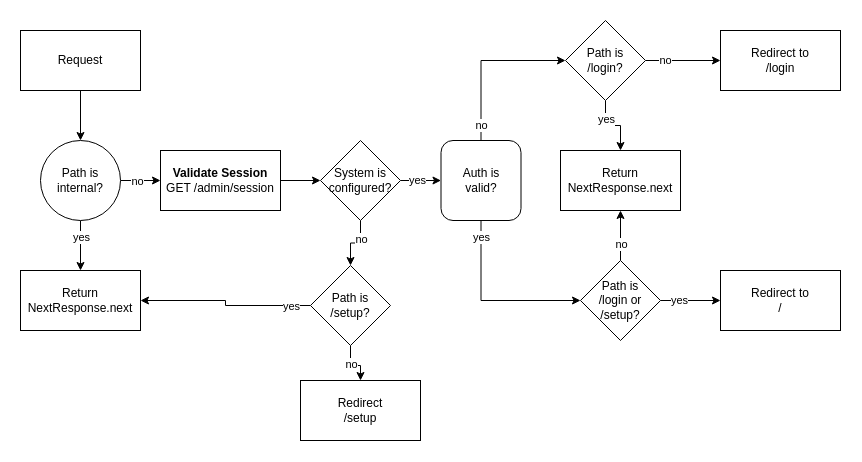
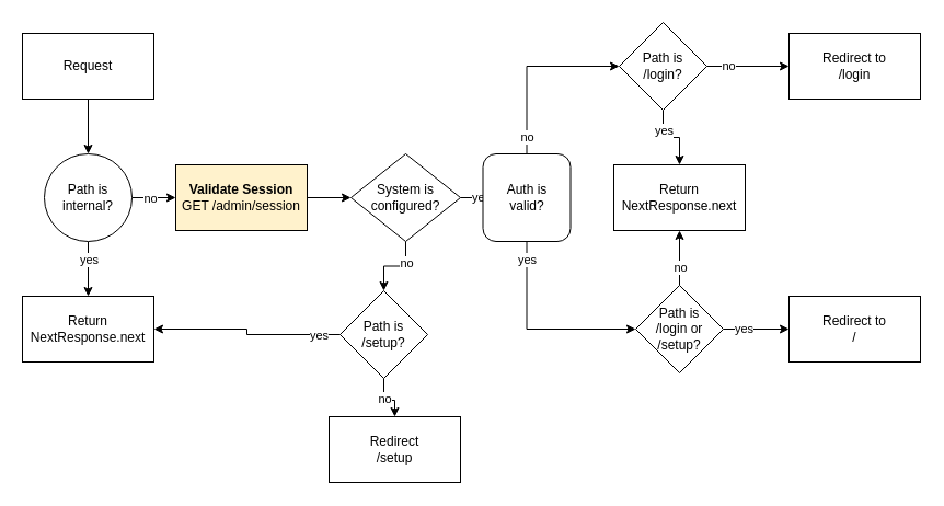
- <mxCell id="10" value="&lt;b&gt;Validate Session&lt;/b&gt;&lt;div&gt;GET /admin/session&lt;/div&gt;" style="rounded=0;whiteSpace=wrap;html=1;" vertex="1" parent="1"><mxGeometry x="160" y="150" width="120" height="60" as="geometry" /></mxCell>
+ <mxCell id="10" value="&lt;b&gt;Validate Session&lt;/b&gt;&lt;div&gt;GET /admin/session&lt;/div&gt;" style="rounded=0;whiteSpace=wrap;html=1;fillColor=#fff2cc;" vertex="1" parent="1"><mxGeometry x="160" y="150" width="120" height="60" as="geometry" /></mxCell>
- <mxCell id="15" value="System is&lt;div&gt;configured?&lt;/div&gt;" style="rhombus;whiteSpace=wrap;html=1;" vertex="1" parent="1"><mxGeometry x="320" y="140" width="80" height="80" as="geometry" /></mxCell>
+ <mxCell id="15" value="System is&lt;div&gt;configured?&lt;/div&gt;" style="rhombus;whiteSpace=wrap;html=1;" vertex="1" parent="1"><mxGeometry x="320" y="140" width="100" height="80" as="geometry" /></mxCell>
